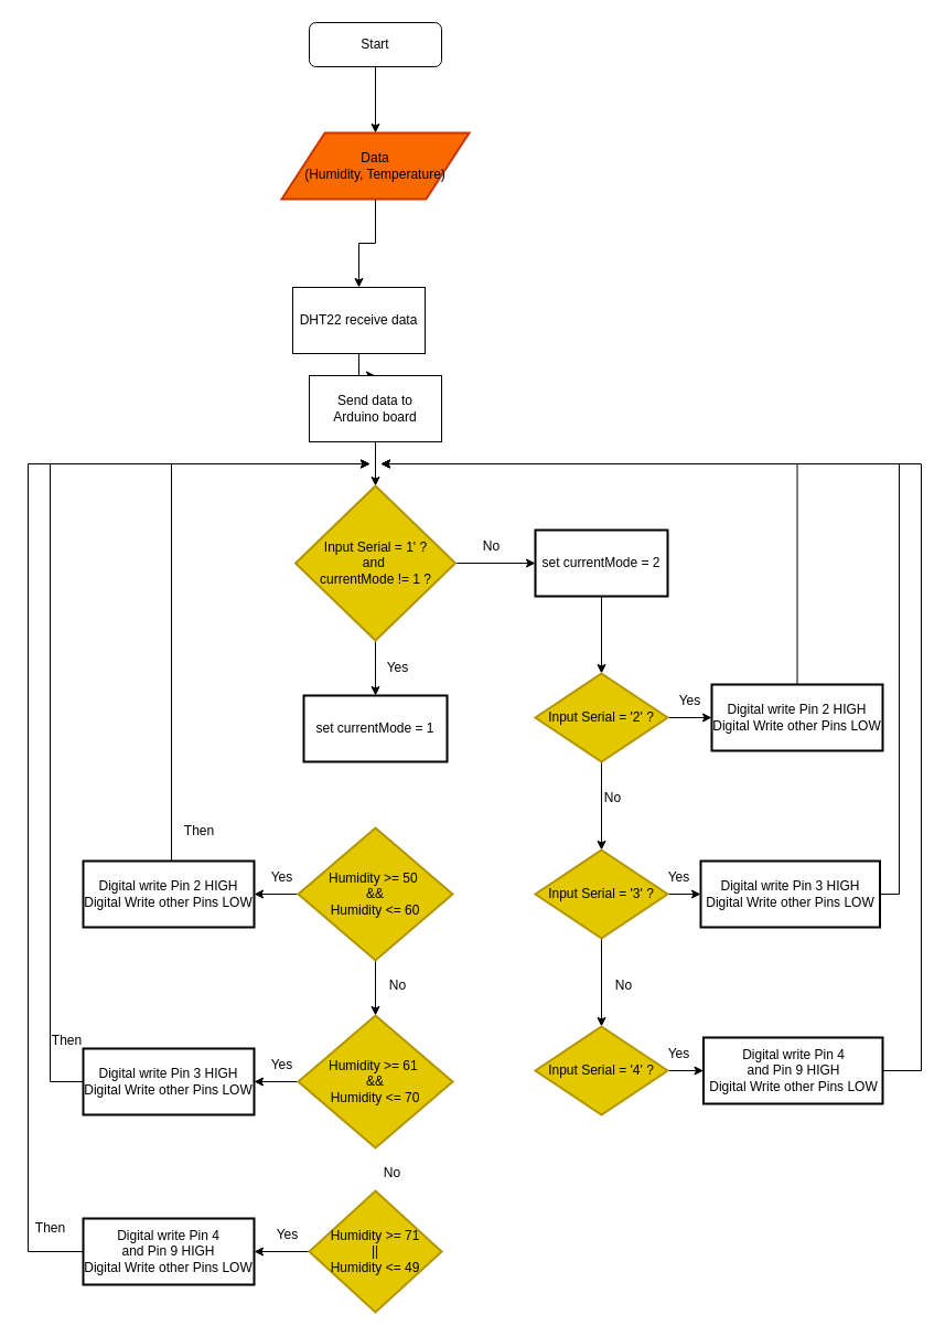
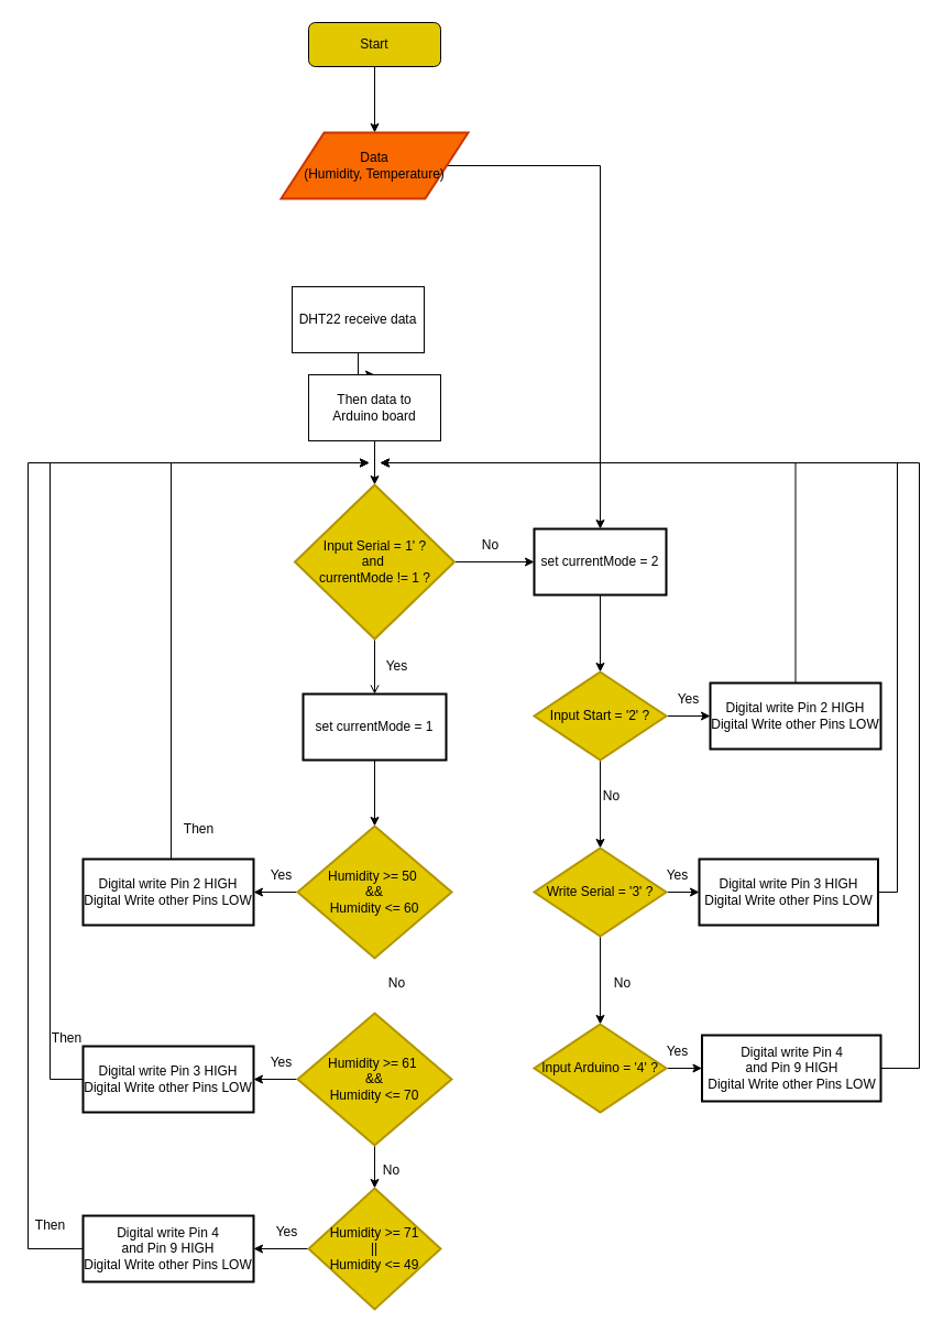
- <mxCell id="3" value="Start" style="rounded=1;whiteSpace=wrap;html=1;fontSize=12;glass=0;strokeWidth=1;shadow=0;" parent="1" vertex="1"><mxGeometry x="280" width="120" height="40" as="geometry" y="20" /></mxCell>
+ <mxCell id="3" value="Start" style="rounded=1;whiteSpace=wrap;html=1;fontSize=12;glass=0;strokeWidth=1;shadow=0;fillColor=#e3c800;" parent="1" vertex="1"><mxGeometry x="280" width="120" height="40" as="geometry" y="20" /></mxCell>
- <mxCell id="4" style="edgeStyle=orthogonalEdgeStyle;rounded=0;orthogonalLoop=1;jettySize=auto;html=1;entryX=0.5;entryY=0;entryDx=0;entryDy=0;" parent="1" source="5" target="7" edge="1"><mxGeometry relative="1" as="geometry" /></mxCell>
+ <mxCell id="4" style="edgeStyle=orthogonalEdgeStyle;rounded=0;orthogonalLoop=1;jettySize=auto;html=1;" parent="1" source="5" target="17" edge="1"><mxGeometry relative="1" as="geometry" /></mxCell>
- <mxCell id="9" value="Send data to &lt;br&gt;Arduino board" style="rounded=0;whiteSpace=wrap;html=1;" parent="1" vertex="1"><mxGeometry x="280" y="340" width="120" height="60" as="geometry" /></mxCell>
+ <mxCell id="9" value="Then data to &lt;br&gt;Arduino board" style="rounded=0;whiteSpace=wrap;html=1;" parent="1" vertex="1"><mxGeometry x="280" y="340" width="120" height="60" as="geometry" /></mxCell>
- <mxCell id="10" value="" style="edgeStyle=orthogonalEdgeStyle;rounded=0;orthogonalLoop=1;jettySize=auto;html=1;" parent="1" source="12" target="14" edge="1"><mxGeometry relative="1" as="geometry" /></mxCell>
+ <mxCell id="10" value="" style="edgeStyle=orthogonalEdgeStyle;rounded=0;orthogonalLoop=1;jettySize=auto;html=1;endArrow=open;" parent="1" source="12" target="14" edge="1"><mxGeometry relative="1" as="geometry" /></mxCell>
- <mxCell id="42" value="Input Serial = '2' ?" style="rhombus;whiteSpace=wrap;html=1;strokeWidth=2;fillColor=#e3c800;fontColor=#000000;strokeColor=#B09500;" parent="1" vertex="1"><mxGeometry x="485" y="610" width="120" height="80" as="geometry" /></mxCell>
+ <mxCell id="42" value="Input Start = '2' ?" style="rhombus;whiteSpace=wrap;html=1;strokeWidth=2;fillColor=#e3c800;fontColor=#000000;strokeColor=#B09500;" parent="1" vertex="1"><mxGeometry x="485" y="610" width="120" height="80" as="geometry" /></mxCell>
+ <mxCell id="13" value="" style="edgeStyle=orthogonalEdgeStyle;rounded=0;orthogonalLoop=1;jettySize=auto;html=1;" parent="1" source="14" target="21" edge="1"><mxGeometry relative="1" as="geometry" /></mxCell>
- <mxCell id="45" value="Input Serial = '3' ?" style="rhombus;whiteSpace=wrap;html=1;strokeWidth=2;fillColor=#e3c800;fontColor=#000000;strokeColor=#B09500;" parent="1" vertex="1"><mxGeometry x="485" y="770" width="120" height="80" as="geometry" /></mxCell>
+ <mxCell id="45" value="Write Serial = '3' ?" style="rhombus;whiteSpace=wrap;html=1;strokeWidth=2;fillColor=#e3c800;fontColor=#000000;strokeColor=#B09500;" parent="1" vertex="1"><mxGeometry x="485" y="770" width="120" height="80" as="geometry" /></mxCell>
- <mxCell id="20" value="" style="edgeStyle=orthogonalEdgeStyle;rounded=0;orthogonalLoop=1;jettySize=auto;html=1;" parent="1" source="21" target="27" edge="1"><mxGeometry relative="1" as="geometry" /></mxCell>
- <mxCell id="47" value="Input Serial = '4' ?" style="rhombus;whiteSpace=wrap;html=1;strokeWidth=2;fillColor=#e3c800;fontColor=#000000;strokeColor=#B09500;" parent="1" vertex="1"><mxGeometry x="485" y="930" width="120" height="80" as="geometry" /></mxCell>
+ <mxCell id="47" value="Input Arduino = '4' ?" style="rhombus;whiteSpace=wrap;html=1;strokeWidth=2;fillColor=#e3c800;fontColor=#000000;strokeColor=#B09500;" parent="1" vertex="1"><mxGeometry x="485" y="930" width="120" height="80" as="geometry" /></mxCell>
+ <mxCell id="26" value="" style="edgeStyle=orthogonalEdgeStyle;rounded=0;orthogonalLoop=1;jettySize=auto;html=1;" parent="1" source="27" target="33" edge="1"><mxGeometry relative="1" as="geometry" /></mxCell>
